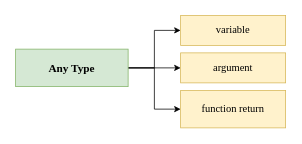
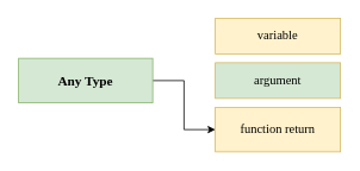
- <mxCell id="2" style="edgeStyle=orthogonalEdgeStyle;rounded=0;orthogonalLoop=1;jettySize=auto;html=1;exitX=1;exitY=0.5;exitDx=0;exitDy=0;entryX=0;entryY=0.5;entryDx=0;entryDy=0;fontFamily=Verdana;" edge="1" parent="1" source="5" target="6"><mxGeometry relative="1" as="geometry" /></mxCell>
- <mxCell id="4" style="edgeStyle=orthogonalEdgeStyle;rounded=0;orthogonalLoop=1;jettySize=auto;html=1;exitX=1;exitY=0.5;exitDx=0;exitDy=0;fontFamily=Verdana;" edge="1" parent="1" source="5" target="7"><mxGeometry relative="1" as="geometry" /></mxCell>
- <mxCell id="7" value="&lt;span style=&quot;font-family: &amp;#34;verdana&amp;#34; ; font-size: 14px ; font-style: normal ; font-weight: 400 ; letter-spacing: normal ; text-align: center ; text-indent: 0px ; text-transform: none ; word-spacing: 0px ; float: none ; display: inline&quot;&gt;argument&lt;/span&gt;" style="rounded=0;whiteSpace=wrap;html=1;fontFamily=Verdana;fillColor=#fff2cc;strokeColor=#d6b656;" vertex="1" parent="1"><mxGeometry x="240" y="70" width="140" height="40" as="geometry" /></mxCell>
+ <mxCell id="7" value="&lt;span style=&quot;font-family: &amp;#34;verdana&amp;#34; ; font-size: 14px ; font-style: normal ; font-weight: 400 ; letter-spacing: normal ; text-align: center ; text-indent: 0px ; text-transform: none ; word-spacing: 0px ; float: none ; display: inline&quot;&gt;argument&lt;/span&gt;" style="rounded=0;whiteSpace=wrap;html=1;fontFamily=Verdana;fillColor=#d5e8d4;strokeColor=#d6b656;" vertex="1" parent="1"><mxGeometry x="240" y="70" width="140" height="40" as="geometry" /></mxCell>
